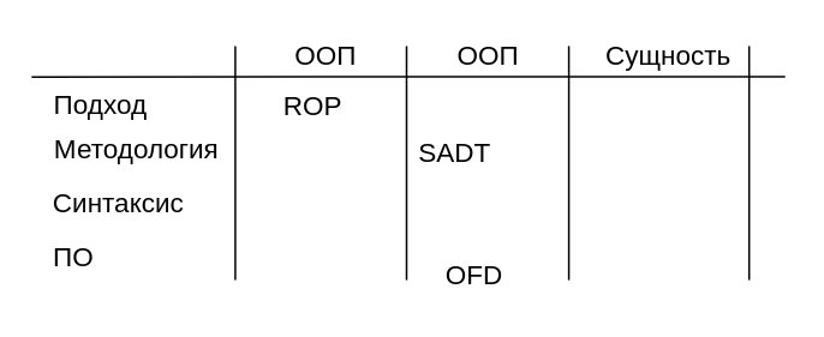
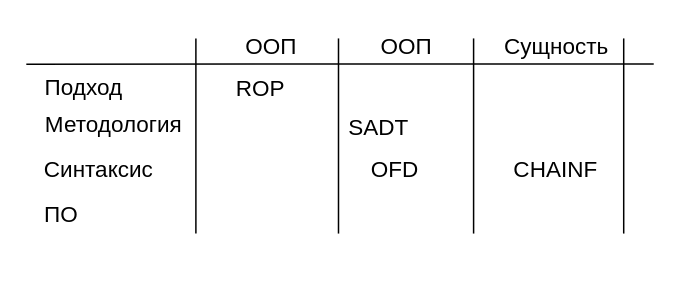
+ <mxCell id="17" value="CHAINF" style="text;html=1;align=left;verticalAlign=middle;resizable=0;points=[];autosize=1;strokeColor=none;fillColor=none;fontSize=15;" vertex="1" parent="1"><mxGeometry x="340" y="102" width="70" height="20" as="geometry" /></mxCell>
- <mxCell id="16" value="OFD" style="text;html=1;align=left;verticalAlign=middle;resizable=0;points=[];autosize=1;strokeColor=none;fillColor=none;fontSize=15;" vertex="1" parent="1"><mxGeometry x="245" y="142" width="50" height="20" as="geometry" /></mxCell>
+ <mxCell id="16" value="OFD" style="text;html=1;align=left;verticalAlign=middle;resizable=0;points=[];autosize=1;strokeColor=none;fillColor=none;fontSize=15;" vertex="1" parent="1"><mxGeometry x="245" y="102" width="50" height="20" as="geometry" /></mxCell>
